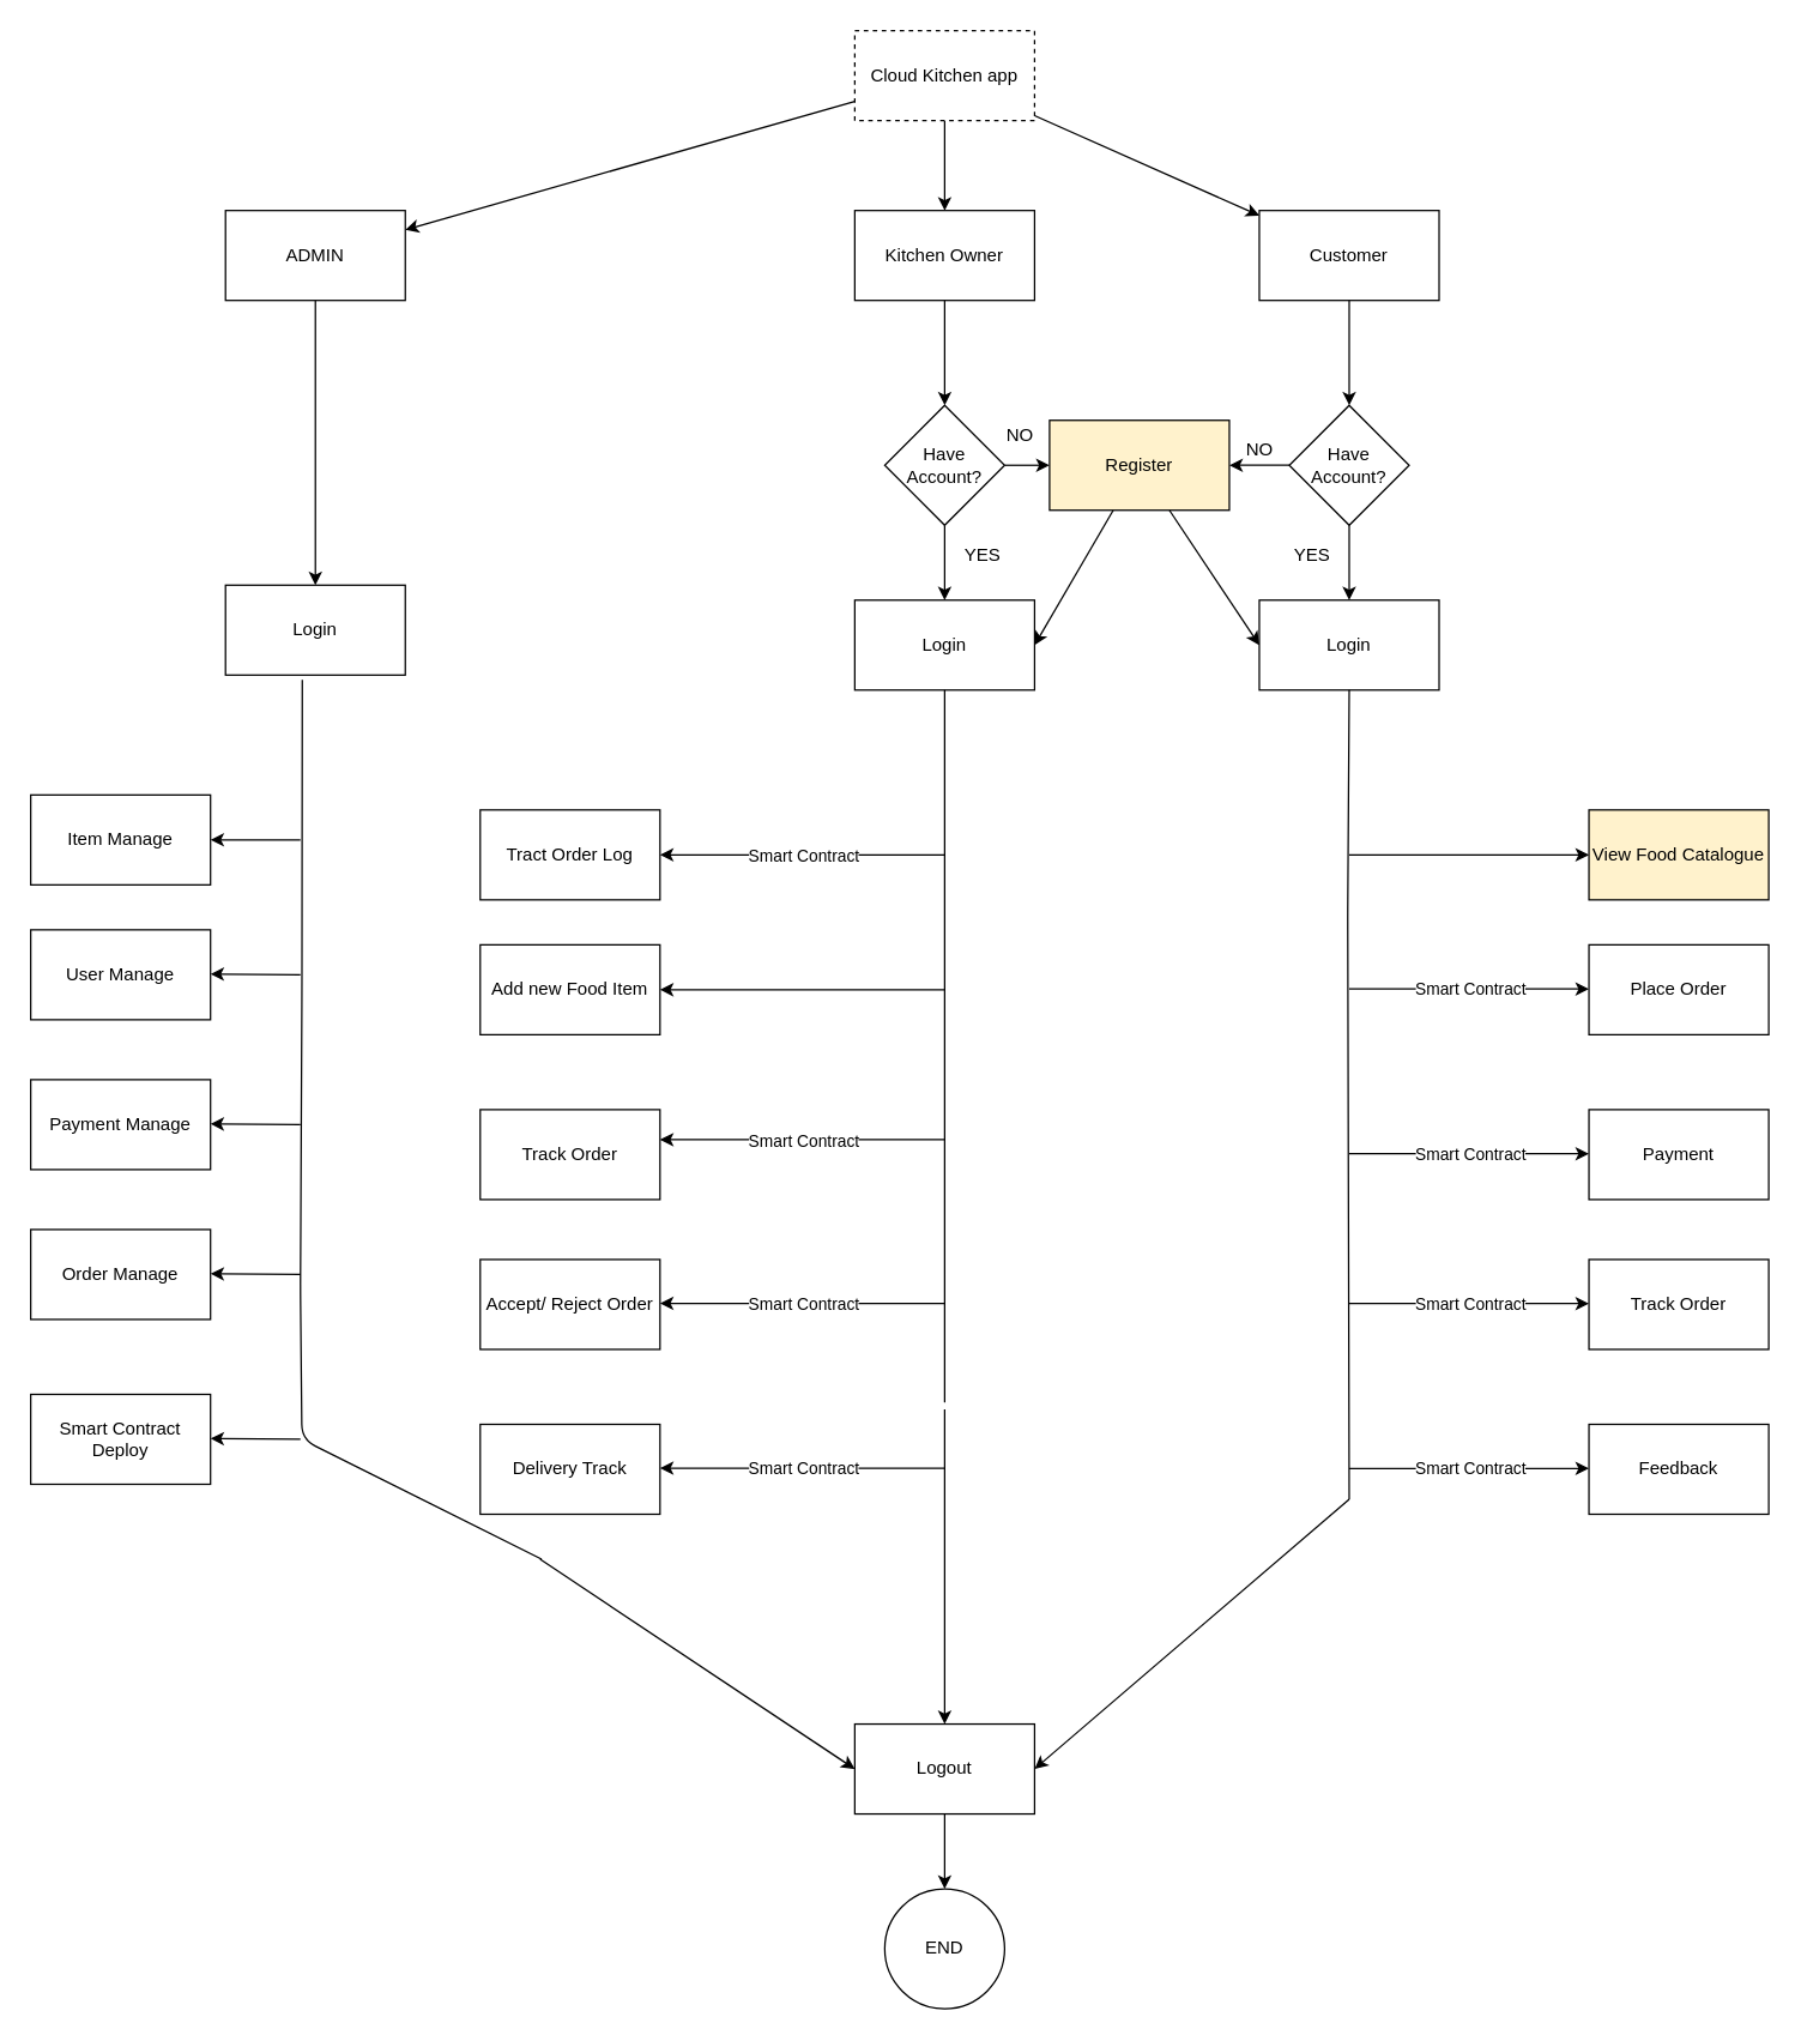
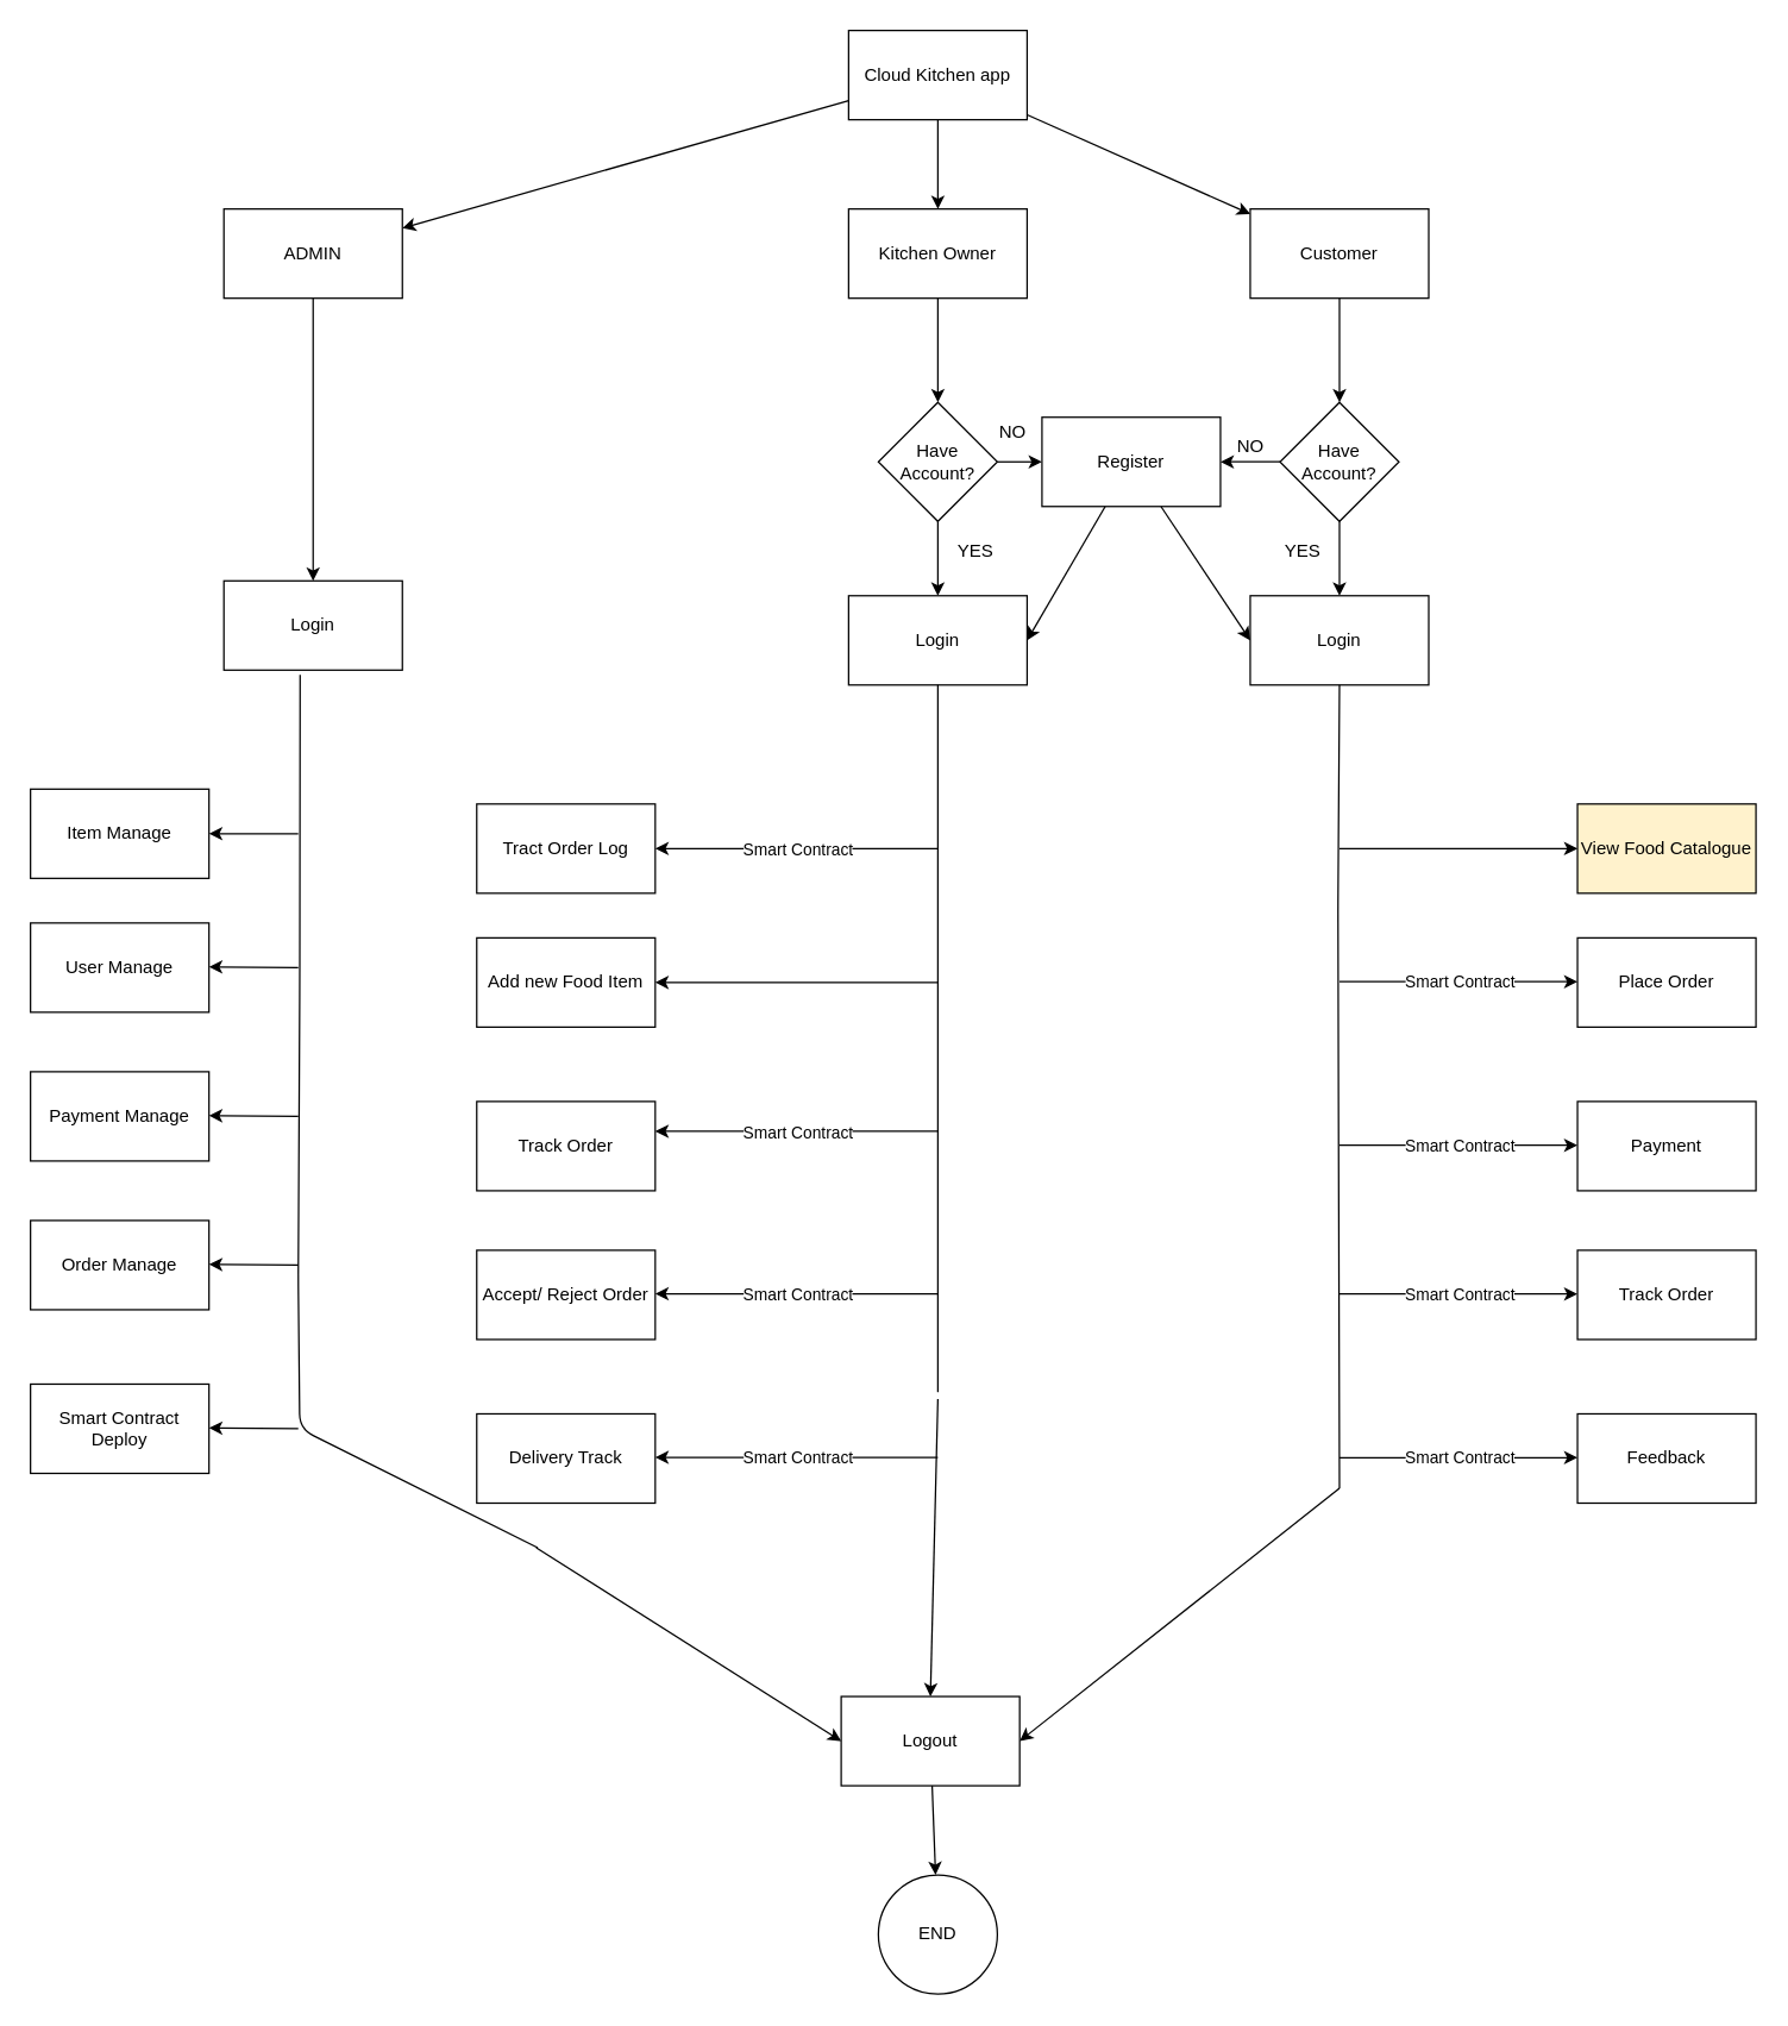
- <mxCell id="5" value="Cloud Kitchen app" style="whiteSpace=wrap;html=1;dashed=1;" vertex="1" parent="1"><mxGeometry x="570" y="20" width="120" height="60" as="geometry" /></mxCell>
+ <mxCell id="5" value="Cloud Kitchen app" style="whiteSpace=wrap;html=1;" vertex="1" parent="1"><mxGeometry x="570" y="20" width="120" height="60" as="geometry" /></mxCell>
- <mxCell id="24" value="Register" style="whiteSpace=wrap;html=1;fillColor=#fff2cc;" vertex="1" parent="1"><mxGeometry x="700" y="280" width="120" height="60" as="geometry" /></mxCell>
+ <mxCell id="24" value="Register" style="whiteSpace=wrap;html=1;" vertex="1" parent="1"><mxGeometry x="700" y="280" width="120" height="60" as="geometry" /></mxCell>
- <mxCell id="33" value="Logout" style="rounded=0;whiteSpace=wrap;html=1;" vertex="1" parent="1"><mxGeometry x="570" y="1150" width="120" height="60" as="geometry" /></mxCell>
+ <mxCell id="33" value="Logout" style="rounded=0;whiteSpace=wrap;html=1;" vertex="1" parent="1"><mxGeometry x="565" y="1140" width="120" height="60" as="geometry" /></mxCell>
